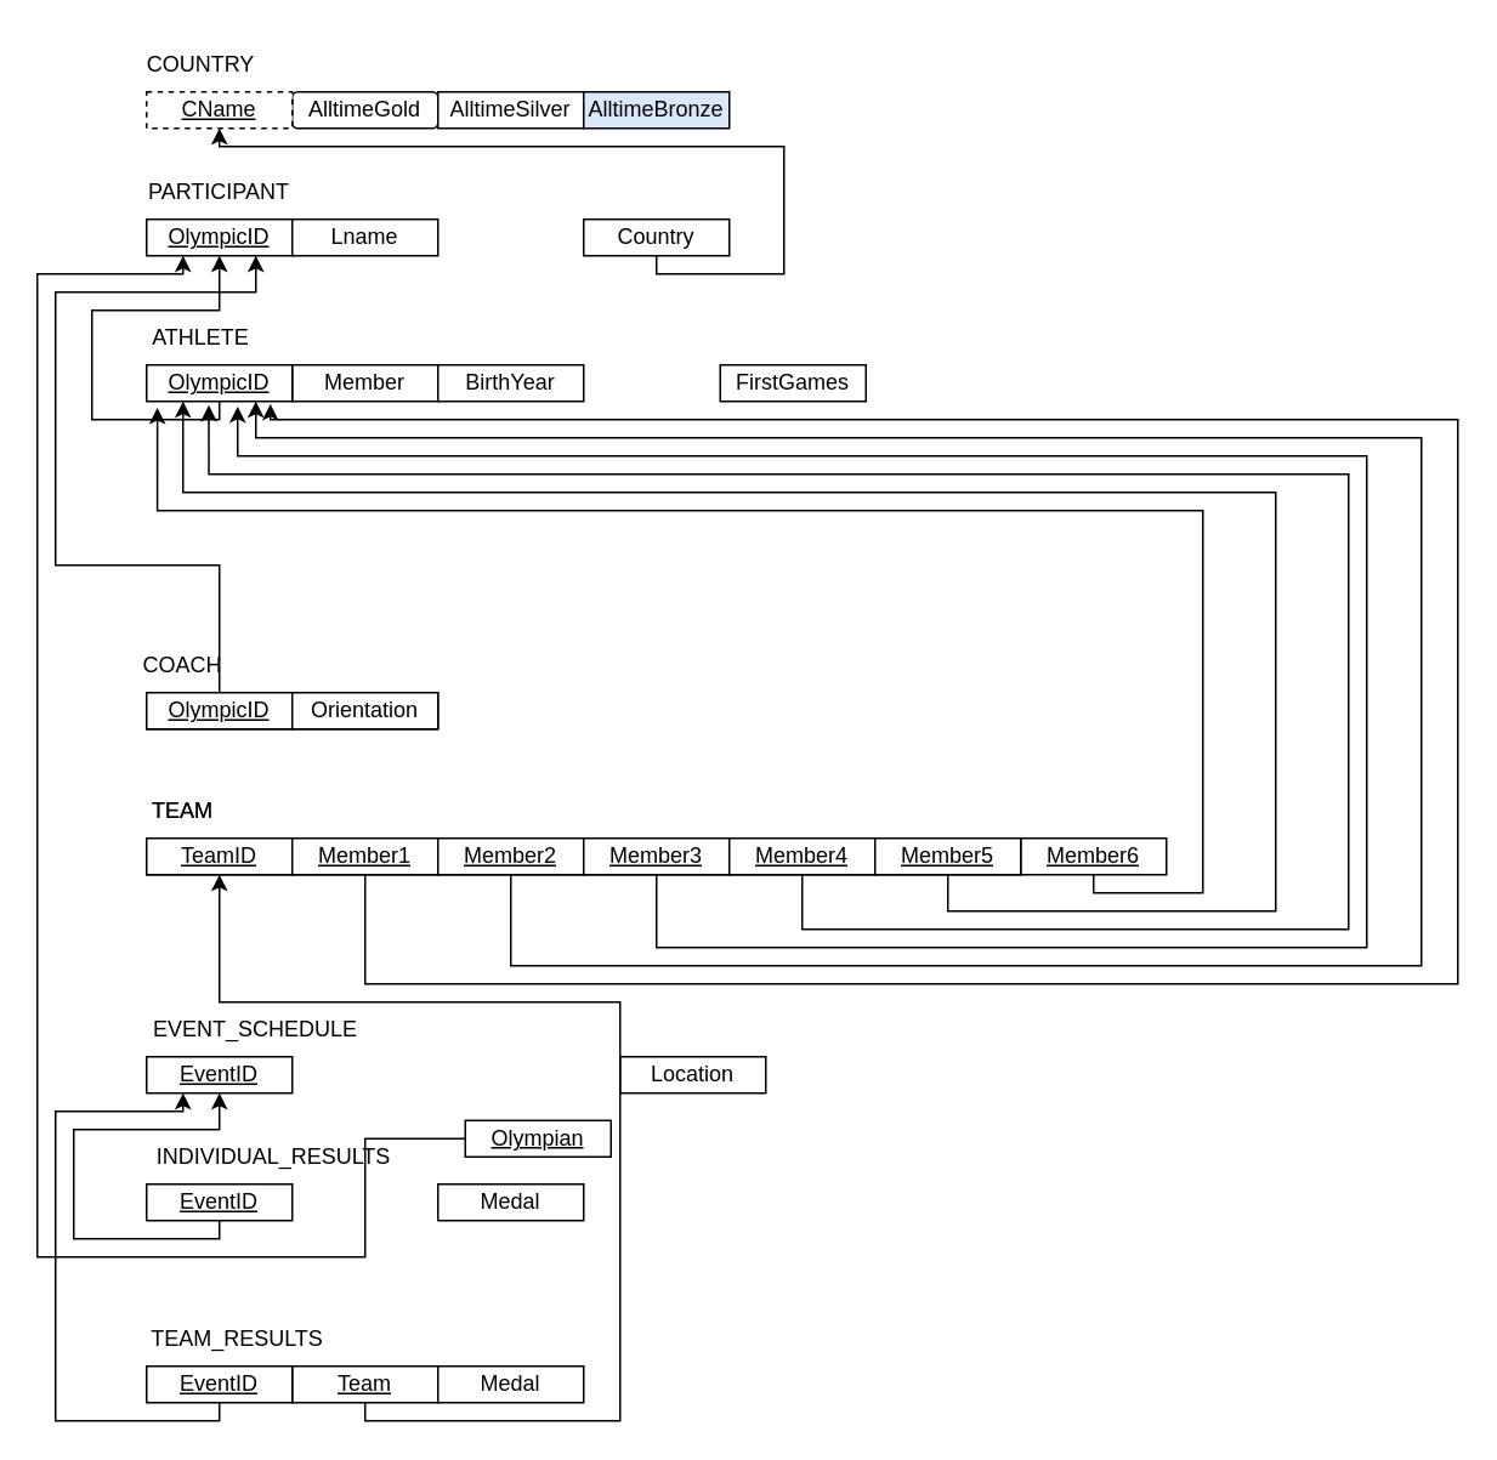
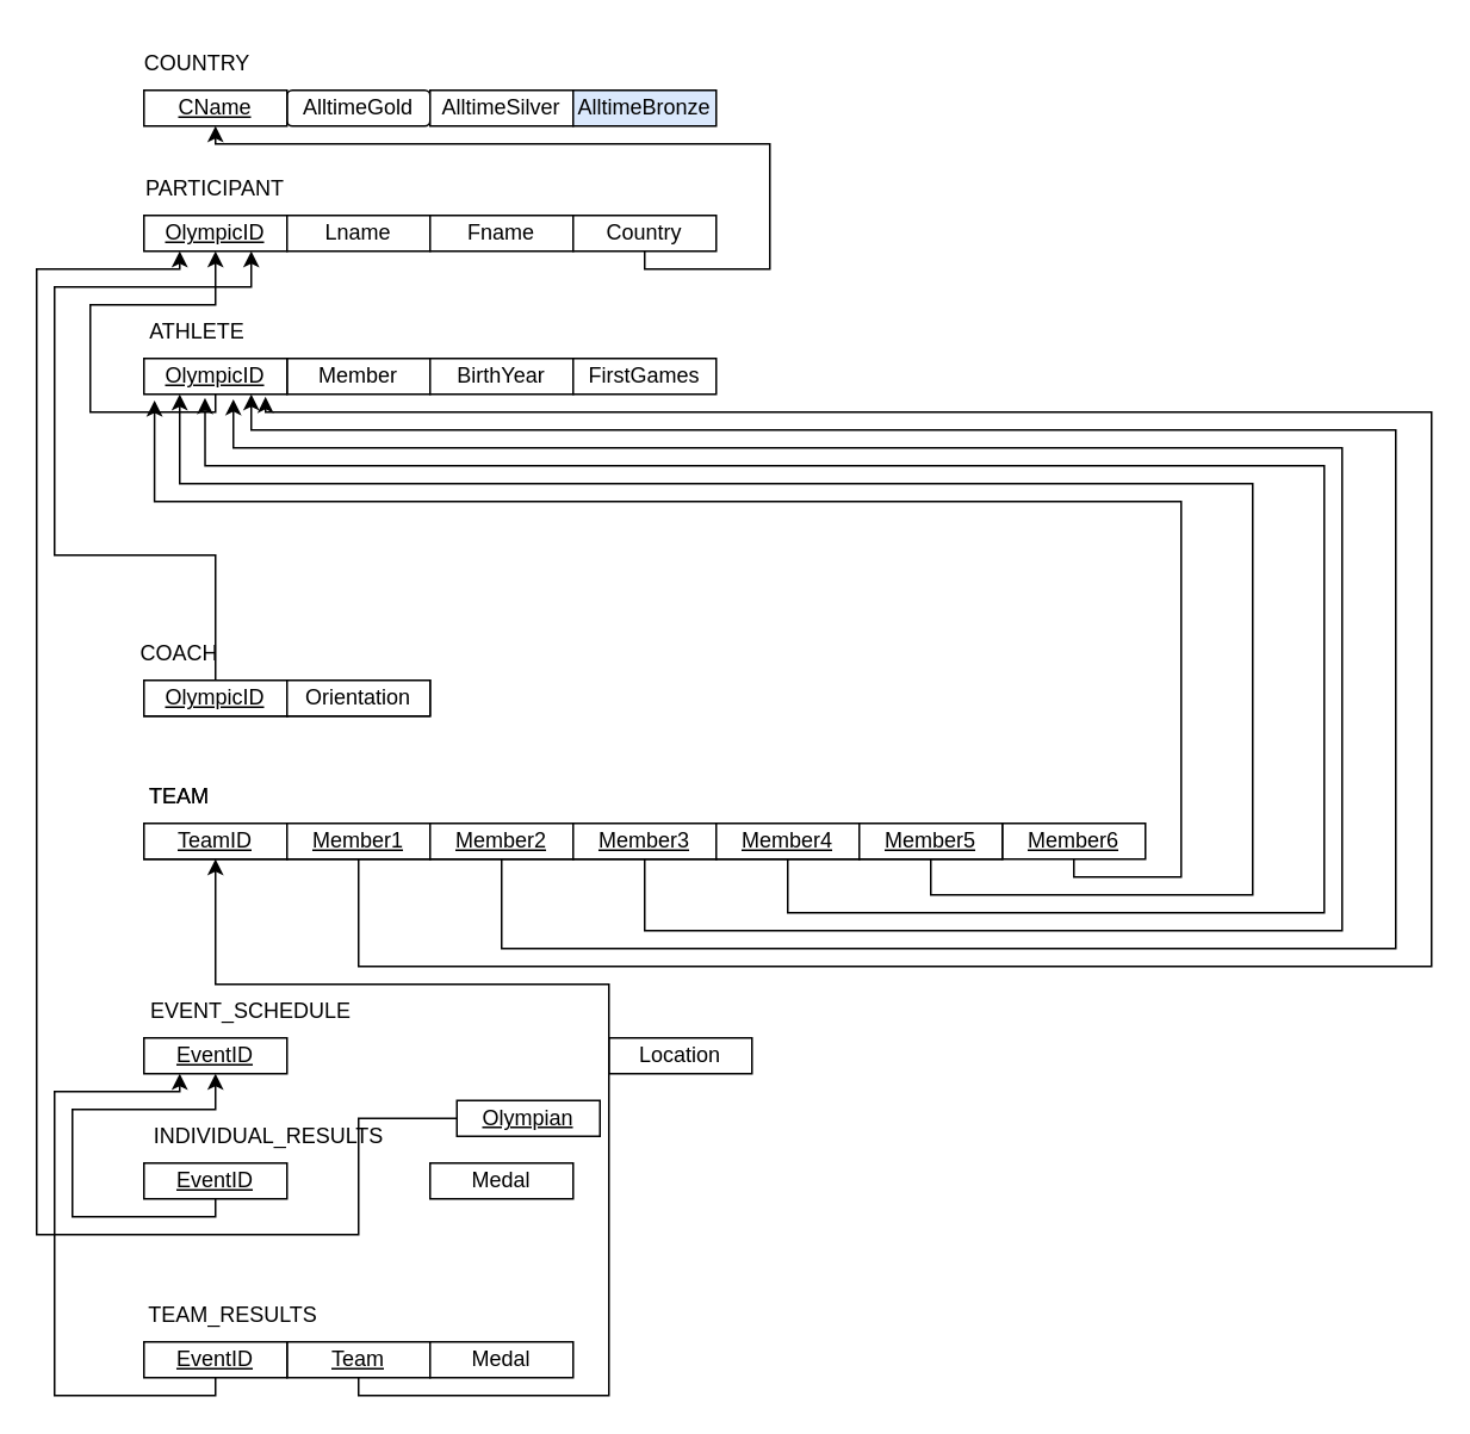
- <mxCell id="4" value="CName" style="rounded=0;whiteSpace=wrap;html=1;fontStyle=4;dashed=1;" vertex="1" parent="1"><mxGeometry x="80" y="50" width="80" height="20" as="geometry" /></mxCell>
+ <mxCell id="4" value="CName" style="rounded=0;whiteSpace=wrap;html=1;fontStyle=4" vertex="1" parent="1"><mxGeometry x="80" y="50" width="80" height="20" as="geometry" /></mxCell>
+ <mxCell id="20" value="Fname" style="rounded=0;whiteSpace=wrap;html=1;" vertex="1" parent="1"><mxGeometry x="240" y="120" width="80" height="20" as="geometry" /></mxCell>
- <mxCell id="24" value="FirstGames" style="rounded=0;whiteSpace=wrap;html=1;" vertex="1" parent="1"><mxGeometry x="395" y="200" width="80" height="20" as="geometry" /></mxCell>
+ <mxCell id="24" value="FirstGames" style="rounded=0;whiteSpace=wrap;html=1;" vertex="1" parent="1"><mxGeometry x="320" y="200" width="80" height="20" as="geometry" /></mxCell>
